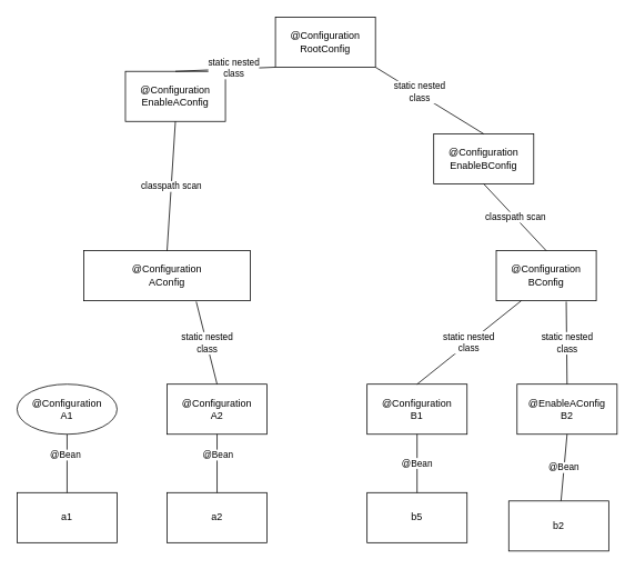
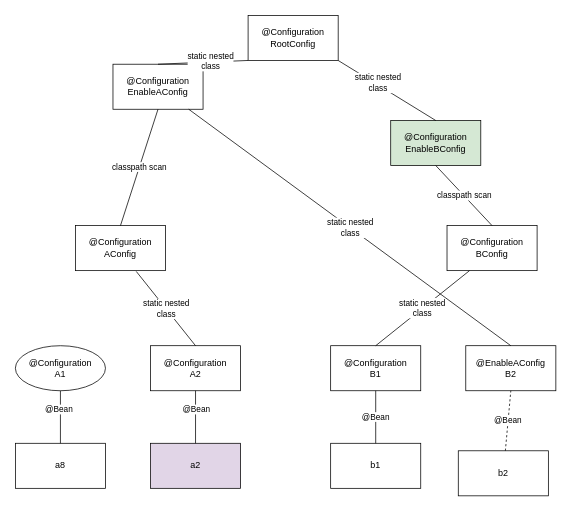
- <mxCell id="3" value="@Configuration&lt;br&gt;EnableBConfig" style="rounded=0;whiteSpace=wrap;html=1;" vertex="1" parent="1"><mxGeometry x="520" y="160" width="120" height="60" as="geometry" /></mxCell>
+ <mxCell id="3" value="@Configuration&lt;br&gt;EnableBConfig" style="rounded=0;whiteSpace=wrap;html=1;fillColor=#d5e8d4;" vertex="1" parent="1"><mxGeometry x="520" y="160" width="120" height="60" as="geometry" /></mxCell>
- <mxCell id="11" value="@Configuration&lt;br&gt;AConfig" style="rounded=0;whiteSpace=wrap;html=1;" vertex="1" parent="1"><mxGeometry x="100" y="300" width="200" height="60" as="geometry" /></mxCell>
+ <mxCell id="11" value="@Configuration&lt;br&gt;AConfig" style="rounded=0;whiteSpace=wrap;html=1;" vertex="1" parent="1"><mxGeometry x="100" y="300" width="120" height="60" as="geometry" /></mxCell>
- <mxCell id="19" value="static nested&lt;br&gt;class" style="endArrow=none;html=1;rounded=0;entryX=0.7;entryY=1.017;entryDx=0;entryDy=0;entryPerimeter=0;exitX=0.5;exitY=0;exitDx=0;exitDy=0;" edge="1" parent="1" source="9" target="6"><mxGeometry width="50" height="50" relative="1" as="geometry"><mxPoint x="380" y="380" as="sourcePoint" /><mxPoint x="430" y="330" as="targetPoint" /></mxGeometry></mxCell>
+ <mxCell id="19" value="static nested&lt;br&gt;class" style="endArrow=none;html=1;rounded=0;exitX=0.5;exitY=0;exitDx=0;exitDy=0;" edge="1" parent="1" source="9" target="10"><mxGeometry width="50" height="50" relative="1" as="geometry"><mxPoint x="380" y="380" as="sourcePoint" /><mxPoint x="430" y="330" as="targetPoint" /></mxGeometry></mxCell>
- <mxCell id="29" value="@Bean" style="endArrow=none;html=1;rounded=0;entryX=0.5;entryY=1;entryDx=0;entryDy=0;" edge="1" parent="1" source="23" target="9"><mxGeometry width="50" height="50" relative="1" as="geometry"><mxPoint x="390" y="420" as="sourcePoint" /><mxPoint x="440" y="370" as="targetPoint" /></mxGeometry></mxCell>
+ <mxCell id="29" value="@Bean" style="endArrow=none;html=1;rounded=0;entryX=0.5;entryY=1;entryDx=0;entryDy=0;dashed=1;" edge="1" parent="1" source="23" target="9"><mxGeometry width="50" height="50" relative="1" as="geometry"><mxPoint x="390" y="420" as="sourcePoint" /><mxPoint x="440" y="370" as="targetPoint" /></mxGeometry></mxCell>
- <mxCell id="20" value="a1" style="rounded=0;whiteSpace=wrap;html=1;" vertex="1" parent="1"><mxGeometry x="20" y="590" width="120" height="60" as="geometry" /></mxCell>
+ <mxCell id="20" value="a8" style="rounded=0;whiteSpace=wrap;html=1;" vertex="1" parent="1"><mxGeometry x="20" y="590" width="120" height="60" as="geometry" /></mxCell>
- <mxCell id="21" value="a2" style="rounded=0;whiteSpace=wrap;html=1;" vertex="1" parent="1"><mxGeometry x="200" y="590" width="120" height="60" as="geometry" /></mxCell>
+ <mxCell id="21" value="a2" style="rounded=0;whiteSpace=wrap;html=1;fillColor=#e1d5e7;" vertex="1" parent="1"><mxGeometry x="200" y="590" width="120" height="60" as="geometry" /></mxCell>
- <mxCell id="22" value="b5" style="rounded=0;whiteSpace=wrap;html=1;" vertex="1" parent="1"><mxGeometry x="440" y="590" width="120" height="60" as="geometry" /></mxCell>
+ <mxCell id="22" value="b1" style="rounded=0;whiteSpace=wrap;html=1;" vertex="1" parent="1"><mxGeometry x="440" y="590" width="120" height="60" as="geometry" /></mxCell>
